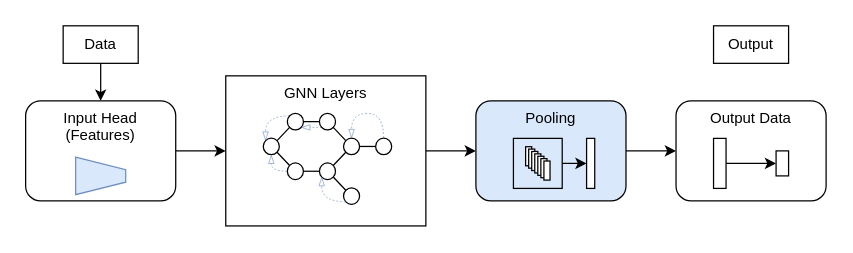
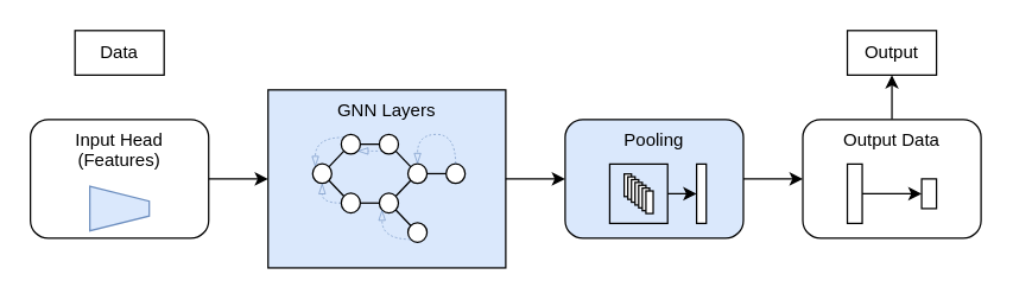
- <mxCell id="45" style="edgeStyle=orthogonalEdgeStyle;curved=1;rounded=0;orthogonalLoop=1;jettySize=auto;html=1;exitX=0.5;exitY=1;exitDx=0;exitDy=0;entryX=0.5;entryY=0;entryDx=0;entryDy=0;strokeWidth=1;endArrow=classic;endFill=1;" edge="1" parent="1" source="46" target="4"><mxGeometry relative="1" as="geometry" /></mxCell>
+ <mxCell id="8" style="edgeStyle=orthogonalEdgeStyle;curved=1;rounded=0;orthogonalLoop=1;jettySize=auto;html=1;exitX=0.5;exitY=0;exitDx=0;exitDy=0;entryX=0.5;entryY=1;entryDx=0;entryDy=0;strokeWidth=1;endArrow=classic;endFill=1;" edge="1" parent="1" source="9" target="47"><mxGeometry relative="1" as="geometry" /></mxCell>
- <mxCell id="2" value="GNN Layers" style="rounded=0;whiteSpace=wrap;html=1;verticalAlign=top;" vertex="1" parent="1"><mxGeometry x="180" y="60" width="160" height="120" as="geometry" /></mxCell>
+ <mxCell id="2" value="GNN Layers" style="rounded=0;whiteSpace=wrap;html=1;verticalAlign=top;fillColor=#dae8fc;" vertex="1" parent="1"><mxGeometry x="180" y="60" width="160" height="120" as="geometry" /></mxCell>
